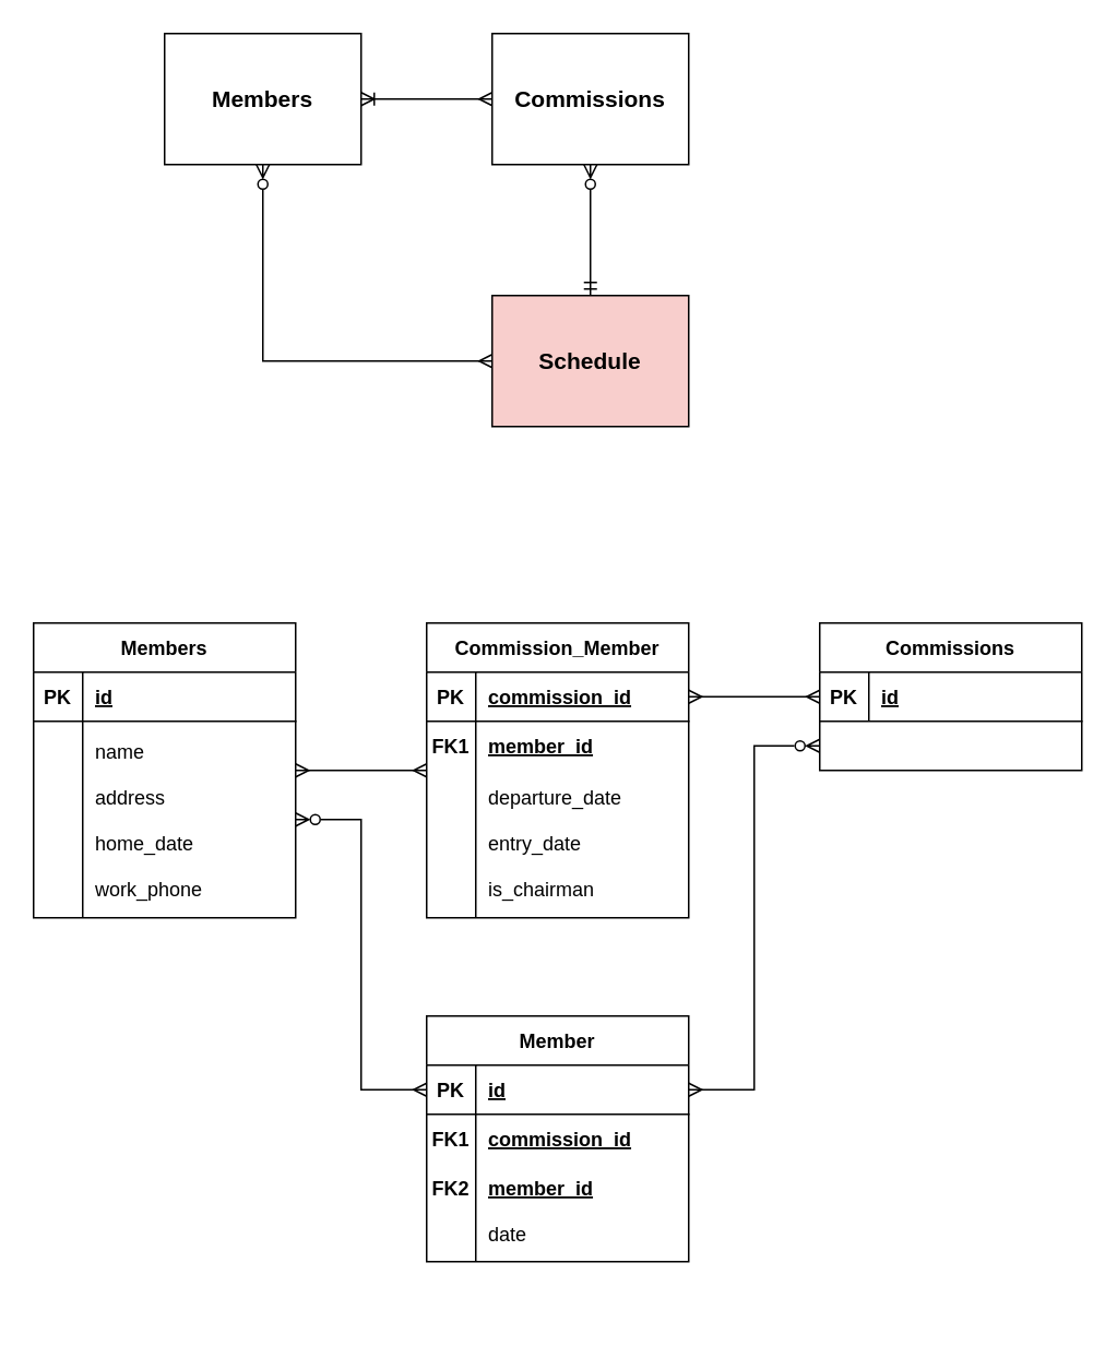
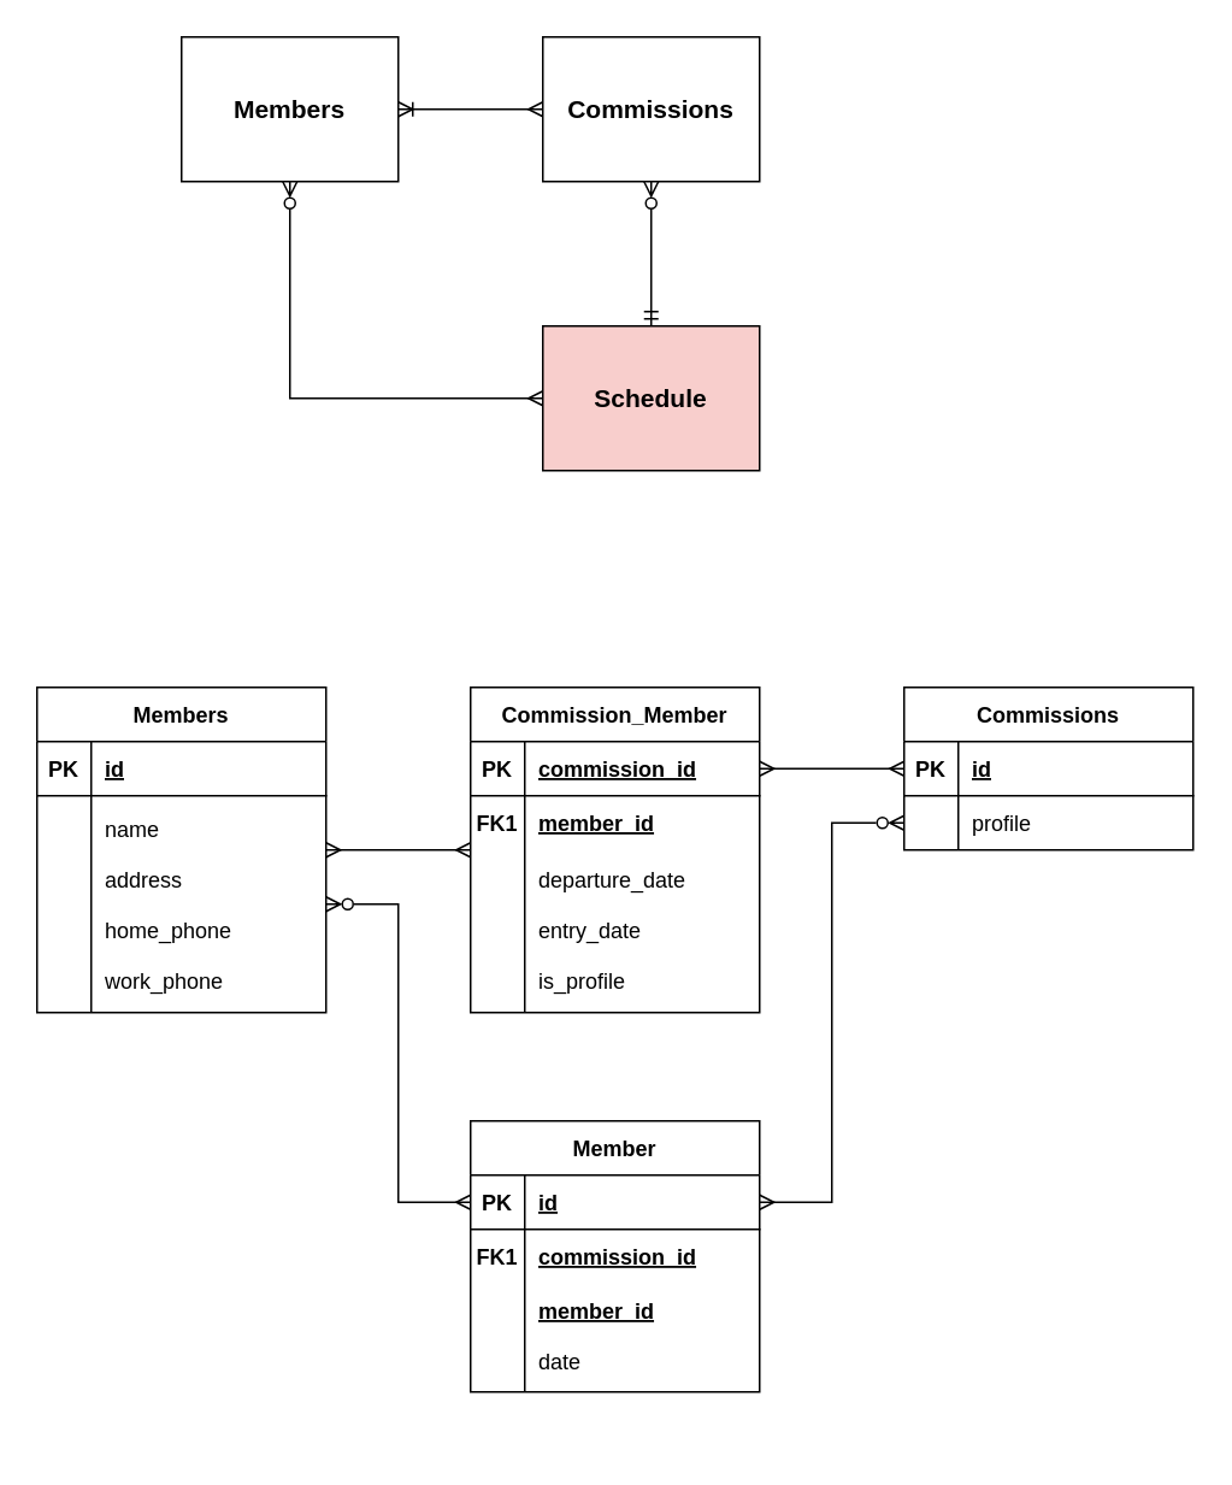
+ <mxCell id="10" value="profile" style="shape=partialRectangle;overflow=hidden;connectable=0;fillColor=none;top=0;left=0;bottom=0;right=0;align=left;spacingLeft=6;" parent="8" vertex="1"><mxGeometry x="30" width="130" height="30" as="geometry"><mxRectangle width="130" height="30" as="alternateBounds" /></mxGeometry></mxCell>
- <mxCell id="18" value="name&#10;&#10;address&#10;&#10;home_date&#10;&#10;work_phone" style="shape=partialRectangle;overflow=hidden;connectable=0;fillColor=none;top=0;left=0;bottom=0;right=0;align=left;spacingLeft=6;" parent="16" vertex="1"><mxGeometry x="30" width="130" height="120" as="geometry"><mxRectangle width="130" height="120" as="alternateBounds" /></mxGeometry></mxCell>
+ <mxCell id="18" value="name&#10;&#10;address&#10;&#10;home_phone&#10;&#10;work_phone" style="shape=partialRectangle;overflow=hidden;connectable=0;fillColor=none;top=0;left=0;bottom=0;right=0;align=left;spacingLeft=6;" parent="16" vertex="1"><mxGeometry x="30" width="130" height="120" as="geometry"><mxRectangle width="130" height="120" as="alternateBounds" /></mxGeometry></mxCell>
- <mxCell id="29" value="&#10;&#10;departure_date&#10;&#10;entry_date&#10;&#10;is_chairman" style="shape=partialRectangle;overflow=hidden;connectable=0;fillColor=none;top=0;left=0;bottom=0;right=0;align=left;spacingLeft=6;" vertex="1" parent="27"><mxGeometry x="30" width="130" height="120" as="geometry"><mxRectangle width="130" height="120" as="alternateBounds" /></mxGeometry></mxCell>
+ <mxCell id="29" value="&#10;&#10;departure_date&#10;&#10;entry_date&#10;&#10;is_profile" style="shape=partialRectangle;overflow=hidden;connectable=0;fillColor=none;top=0;left=0;bottom=0;right=0;align=left;spacingLeft=6;" vertex="1" parent="27"><mxGeometry x="30" width="130" height="120" as="geometry"><mxRectangle width="130" height="120" as="alternateBounds" /></mxGeometry></mxCell>
- <mxCell id="42" value="FK2" style="shape=partialRectangle;overflow=hidden;connectable=0;fillColor=none;top=0;left=0;bottom=0;right=0;fontStyle=1;" vertex="1" parent="32"><mxGeometry y="90" width="30" height="30" as="geometry"><mxRectangle width="30" height="30" as="alternateBounds" /></mxGeometry></mxCell>
